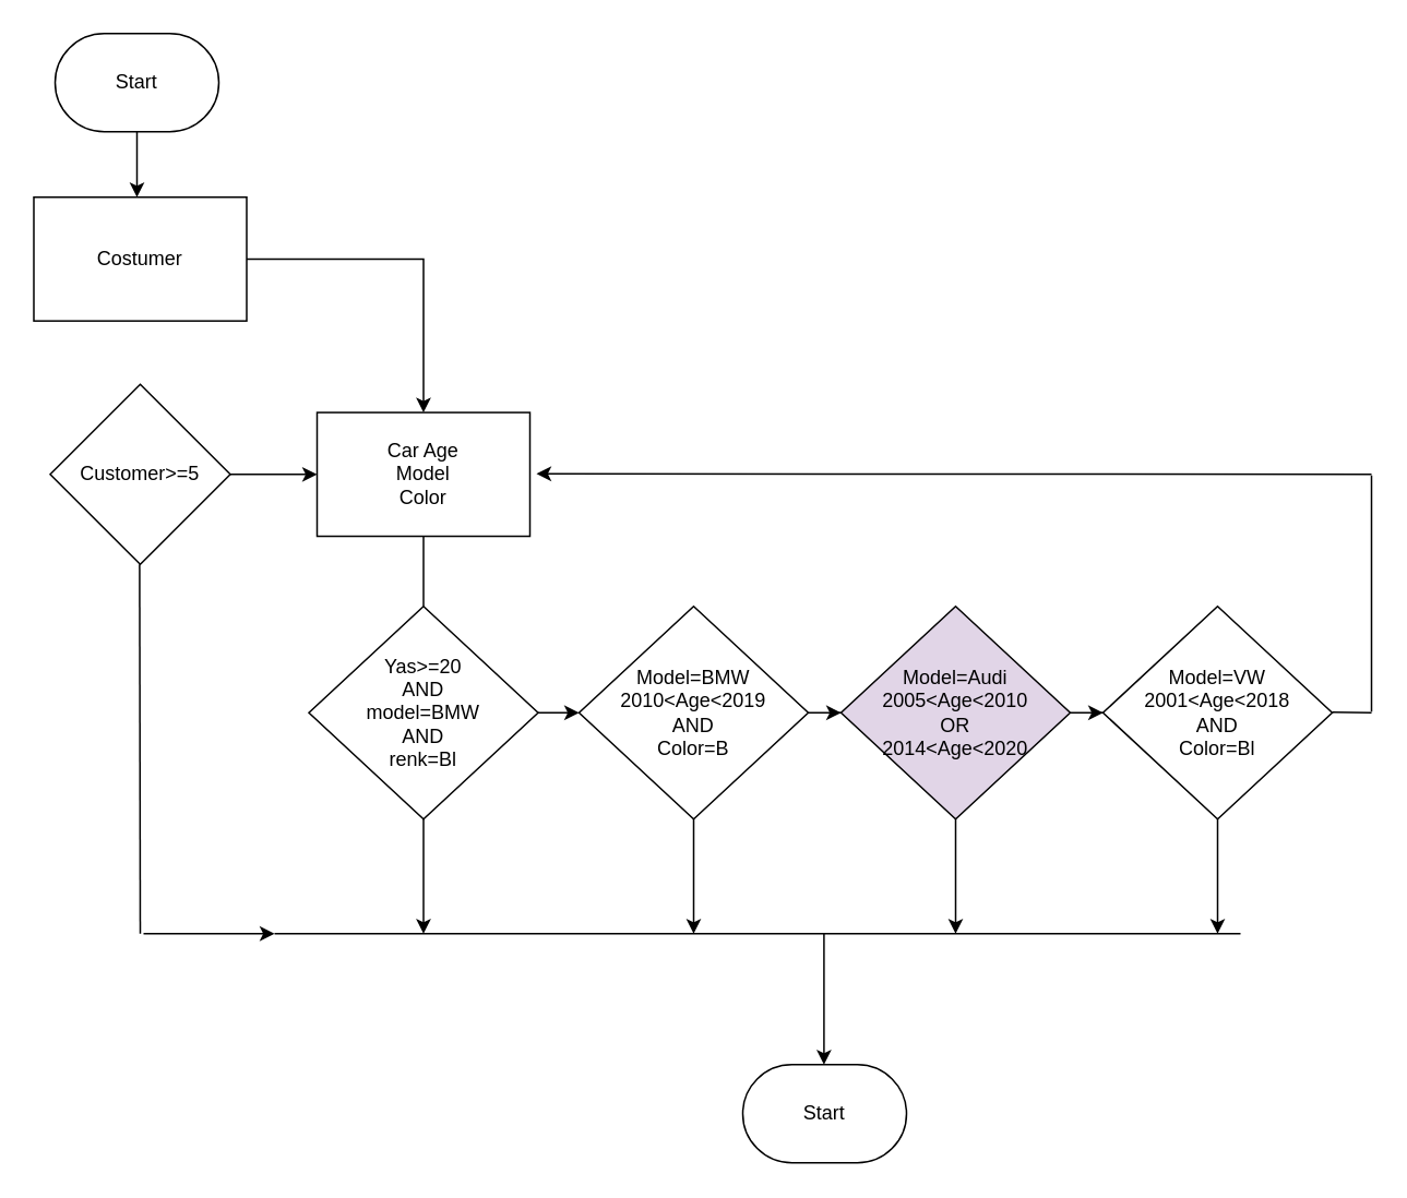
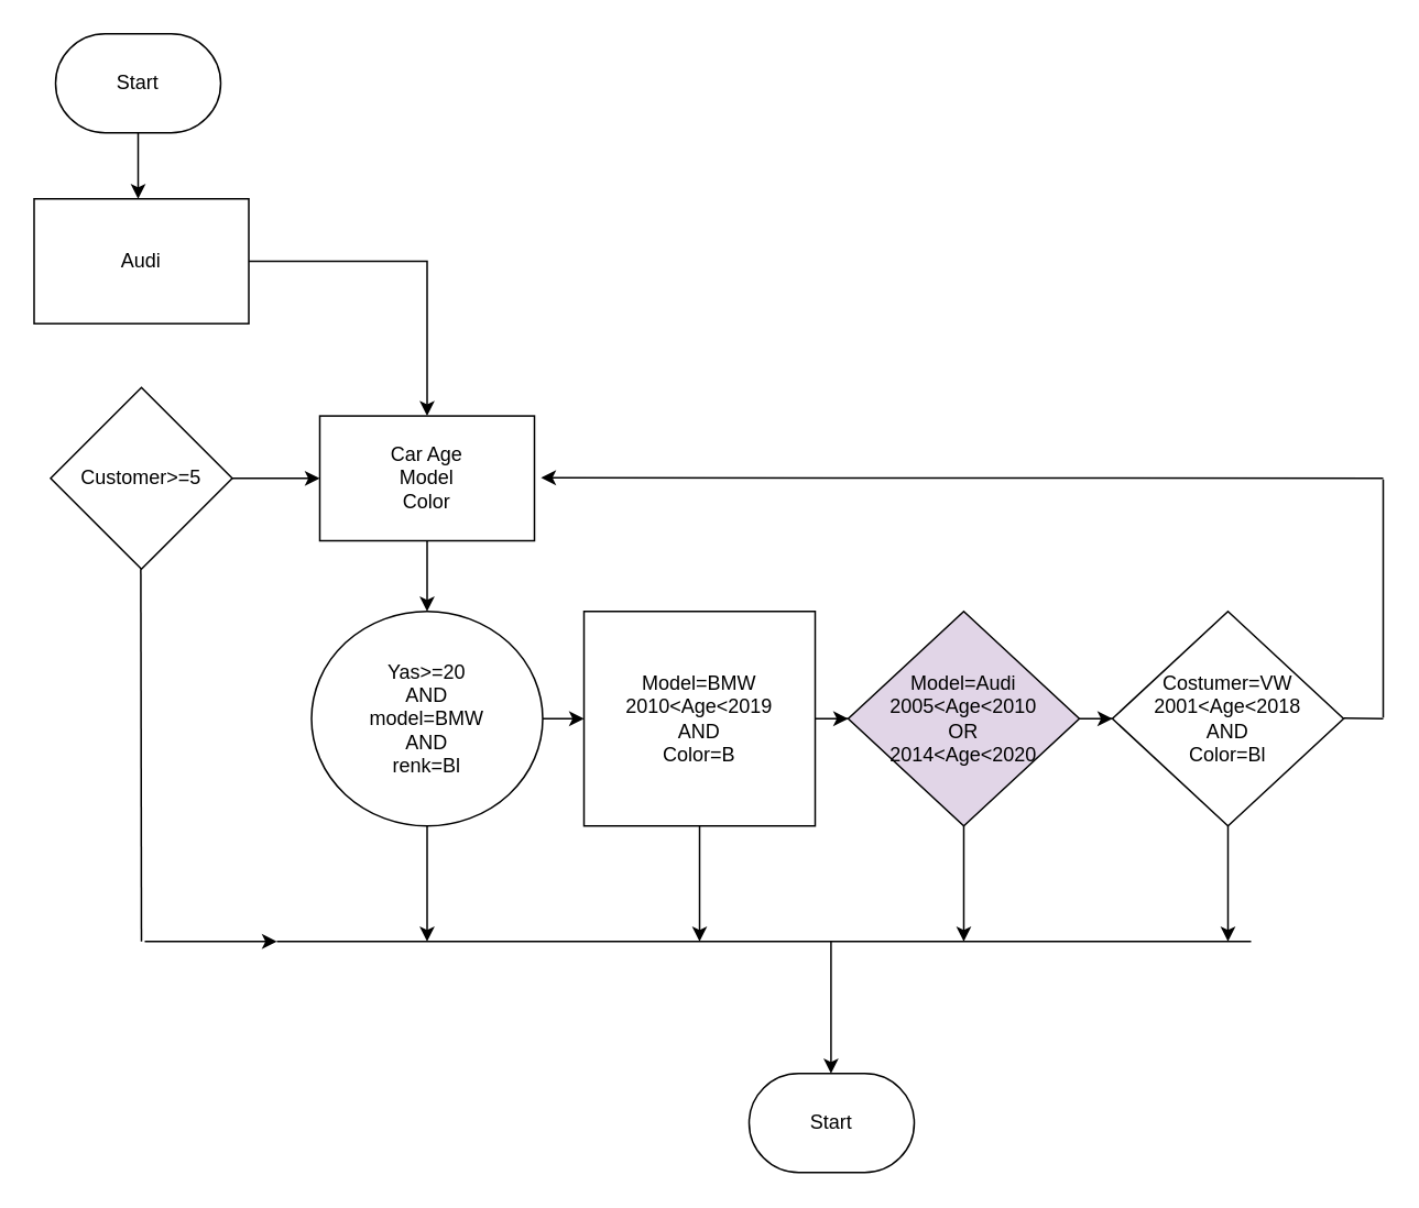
- <mxCell id="9" value="Costumer" style="whiteSpace=wrap;html=1;" parent="1" vertex="1"><mxGeometry x="20" y="120" width="130" height="75.62" as="geometry" /></mxCell>
+ <mxCell id="9" value="Audi" style="whiteSpace=wrap;html=1;" parent="1" vertex="1"><mxGeometry x="20" y="120" width="130" height="75.62" as="geometry" /></mxCell>
- <mxCell id="4" value="" style="edgeStyle=orthogonalEdgeStyle;rounded=0;orthogonalLoop=1;jettySize=auto;html=1;endArrow=none;" parent="1" source="5" target="18" edge="1"><mxGeometry relative="1" as="geometry" /></mxCell>
+ <mxCell id="4" value="" style="edgeStyle=orthogonalEdgeStyle;rounded=0;orthogonalLoop=1;jettySize=auto;html=1;" parent="1" source="5" target="18" edge="1"><mxGeometry relative="1" as="geometry" /></mxCell>
- <mxCell id="18" value="Yas&amp;gt;=20&lt;br&gt;AND&lt;br&gt;model=BMW&lt;br&gt;AND&lt;br&gt;renk=Bl" style="rhombus;whiteSpace=wrap;html=1;" parent="1" vertex="1"><mxGeometry x="188" y="370" width="140" height="129.99" as="geometry" /></mxCell>
+ <mxCell id="18" value="Yas&amp;gt;=20&lt;br&gt;AND&lt;br&gt;model=BMW&lt;br&gt;AND&lt;br&gt;renk=Bl" style="ellipse;whiteSpace=wrap;html=1;" parent="1" vertex="1"><mxGeometry x="188" y="370" width="140" height="129.99" as="geometry" /></mxCell>
- <mxCell id="15" value="Model=BMW&lt;br&gt;2010&amp;lt;Age&amp;lt;2019&lt;br&gt;AND&lt;br&gt;Color=B" style="rhombus;whiteSpace=wrap;html=1;" parent="1" vertex="1"><mxGeometry x="353" y="370" width="140" height="129.99" as="geometry" /></mxCell>
+ <mxCell id="15" value="Model=BMW&lt;br&gt;2010&amp;lt;Age&amp;lt;2019&lt;br&gt;AND&lt;br&gt;Color=B" style="whiteSpace=wrap;html=1;rounded=0;" parent="1" vertex="1"><mxGeometry x="353" y="370" width="140" height="129.99" as="geometry" /></mxCell>
- <mxCell id="20" value="Model=VW&lt;br&gt;2001&amp;lt;Age&amp;lt;2018&lt;br&gt;AND&lt;br&gt;Color=Bl" style="rhombus;whiteSpace=wrap;html=1;" parent="1" vertex="1"><mxGeometry x="673" y="370" width="140" height="129.99" as="geometry" /></mxCell>
+ <mxCell id="20" value="Costumer=VW&lt;br&gt;2001&amp;lt;Age&amp;lt;2018&lt;br&gt;AND&lt;br&gt;Color=Bl" style="rhombus;whiteSpace=wrap;html=1;" parent="1" vertex="1"><mxGeometry x="673" y="370" width="140" height="129.99" as="geometry" /></mxCell>
